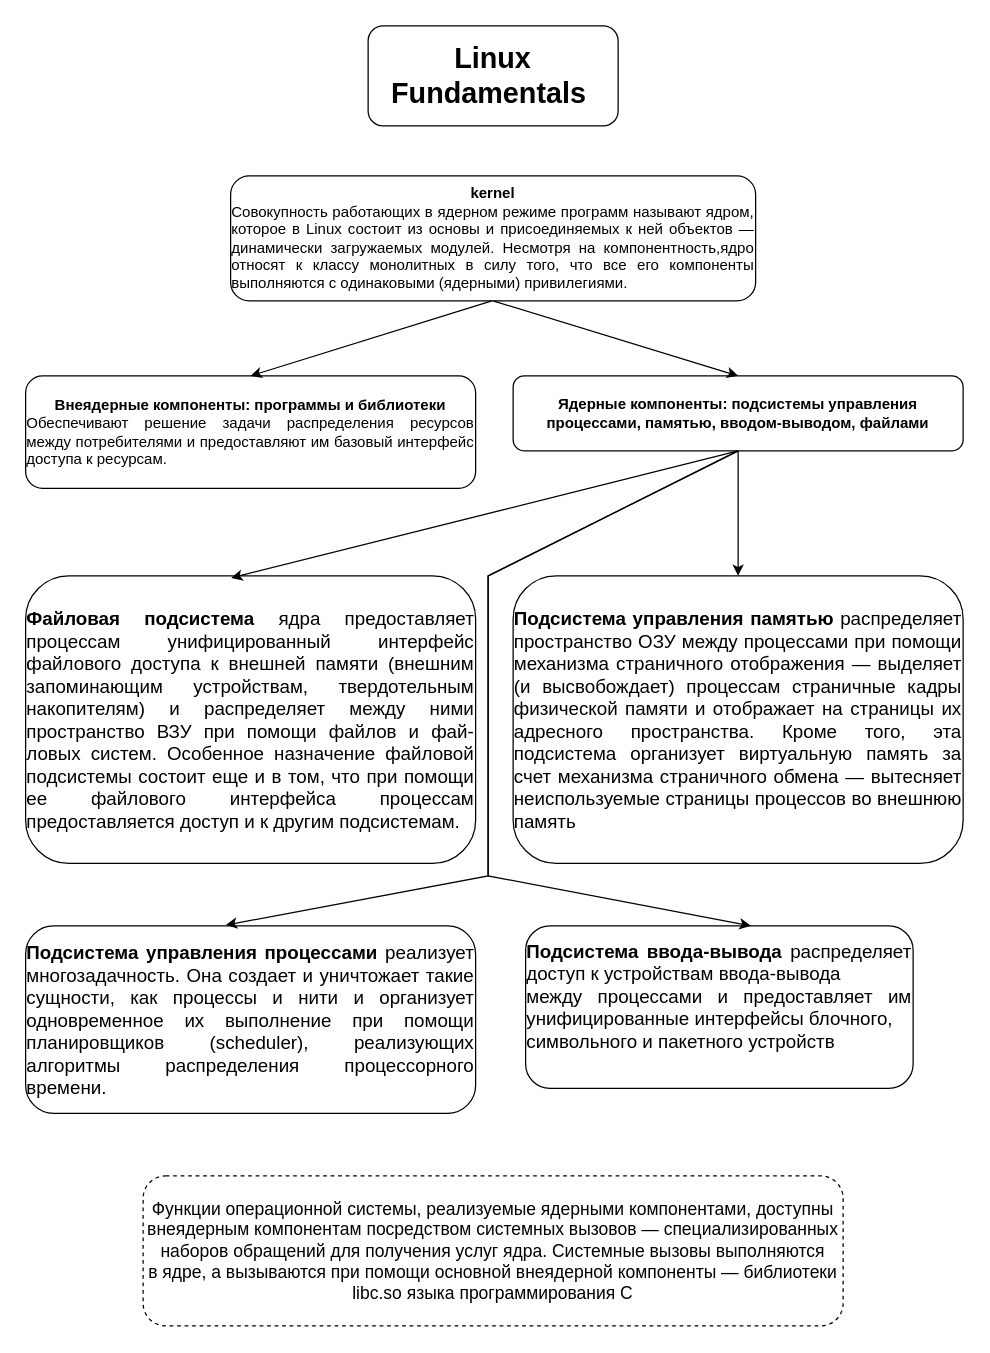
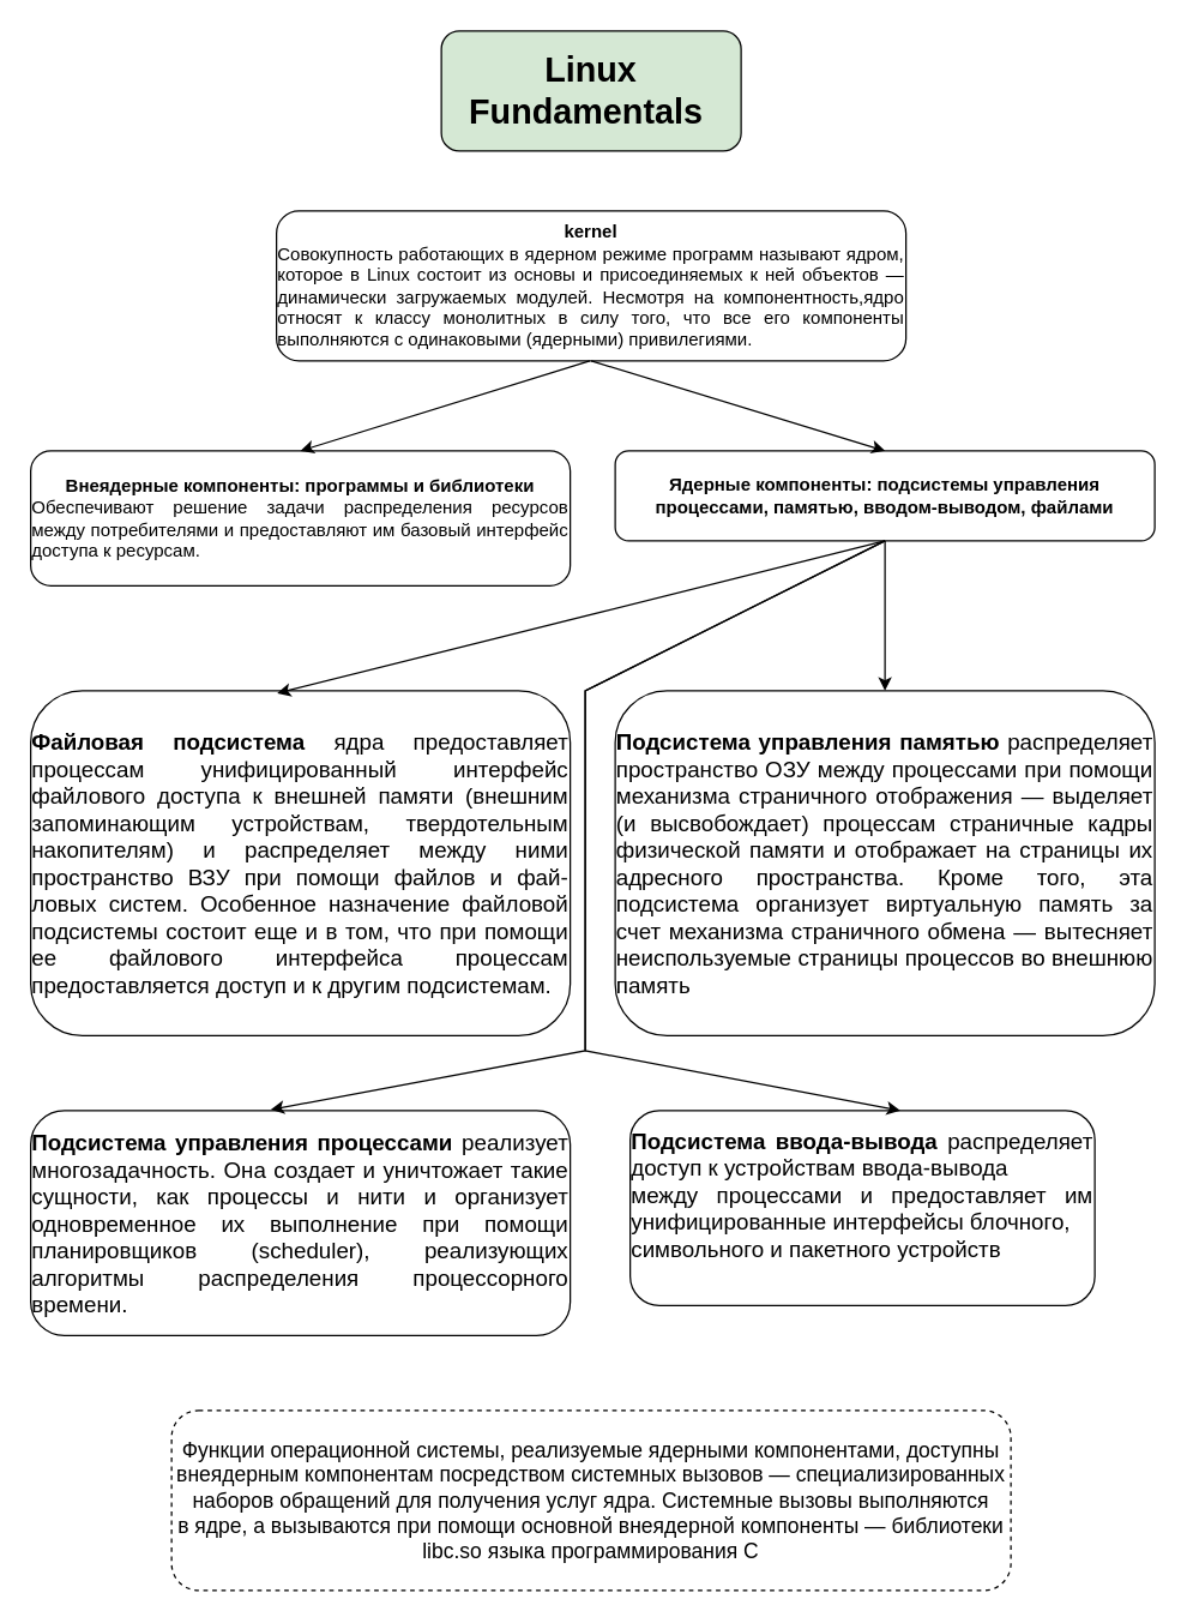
- <mxCell id="2" value="&lt;font style=&quot;font-size: 23px;&quot;&gt;Linux Fundamentals&amp;nbsp;&lt;/font&gt;" style="rounded=1;whiteSpace=wrap;html=1;fontStyle=1" parent="1" vertex="1"><mxGeometry x="294" y="20" width="200" height="80" as="geometry" /></mxCell>
+ <mxCell id="2" value="&lt;font style=&quot;font-size: 23px;&quot;&gt;Linux Fundamentals&amp;nbsp;&lt;/font&gt;" style="rounded=1;whiteSpace=wrap;html=1;fontStyle=1;fillColor=#d5e8d4;" parent="1" vertex="1"><mxGeometry x="294" y="20" width="200" height="80" as="geometry" /></mxCell>
